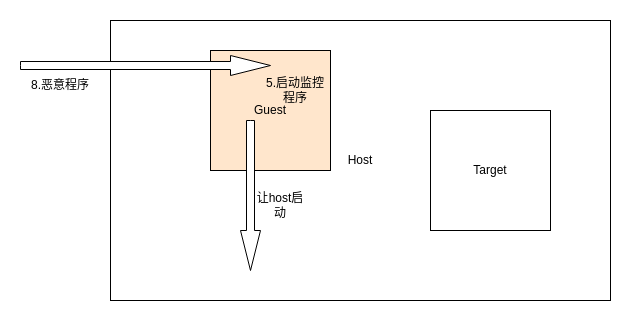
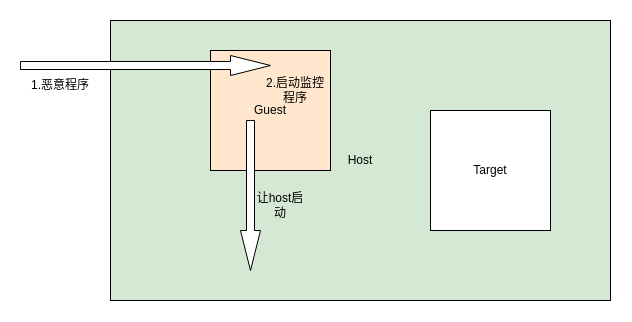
- <mxCell id="7" value="8.恶意程序" style="text;html=1;strokeColor=none;fillColor=none;align=center;verticalAlign=middle;whiteSpace=wrap;rounded=0;" vertex="1" parent="1"><mxGeometry x="30" y="70" width="60" height="30" as="geometry" /></mxCell>
+ <mxCell id="7" value="1.恶意程序" style="text;html=1;strokeColor=none;fillColor=none;align=center;verticalAlign=middle;whiteSpace=wrap;rounded=0;" vertex="1" parent="1"><mxGeometry x="30" y="70" width="60" height="30" as="geometry" /></mxCell>
- <mxCell id="5" value="5.启动监控程序" style="text;html=1;strokeColor=none;fillColor=none;align=center;verticalAlign=middle;whiteSpace=wrap;rounded=0;" vertex="1" parent="1"><mxGeometry x="260" y="70" width="70" height="40" as="geometry" /></mxCell>
+ <mxCell id="5" value="2.启动监控程序" style="text;html=1;strokeColor=none;fillColor=none;align=center;verticalAlign=middle;whiteSpace=wrap;rounded=0;" vertex="1" parent="1"><mxGeometry x="260" y="70" width="70" height="40" as="geometry" /></mxCell>
- <mxCell id="2" value="Host" style="rounded=0;whiteSpace=wrap;html=1;" vertex="1" parent="1"><mxGeometry x="110" y="20" width="500" height="280" as="geometry" /></mxCell>
+ <mxCell id="2" value="Host" style="rounded=0;whiteSpace=wrap;html=1;fillColor=#d5e8d4;" vertex="1" parent="1"><mxGeometry x="110" y="20" width="500" height="280" as="geometry" /></mxCell>
